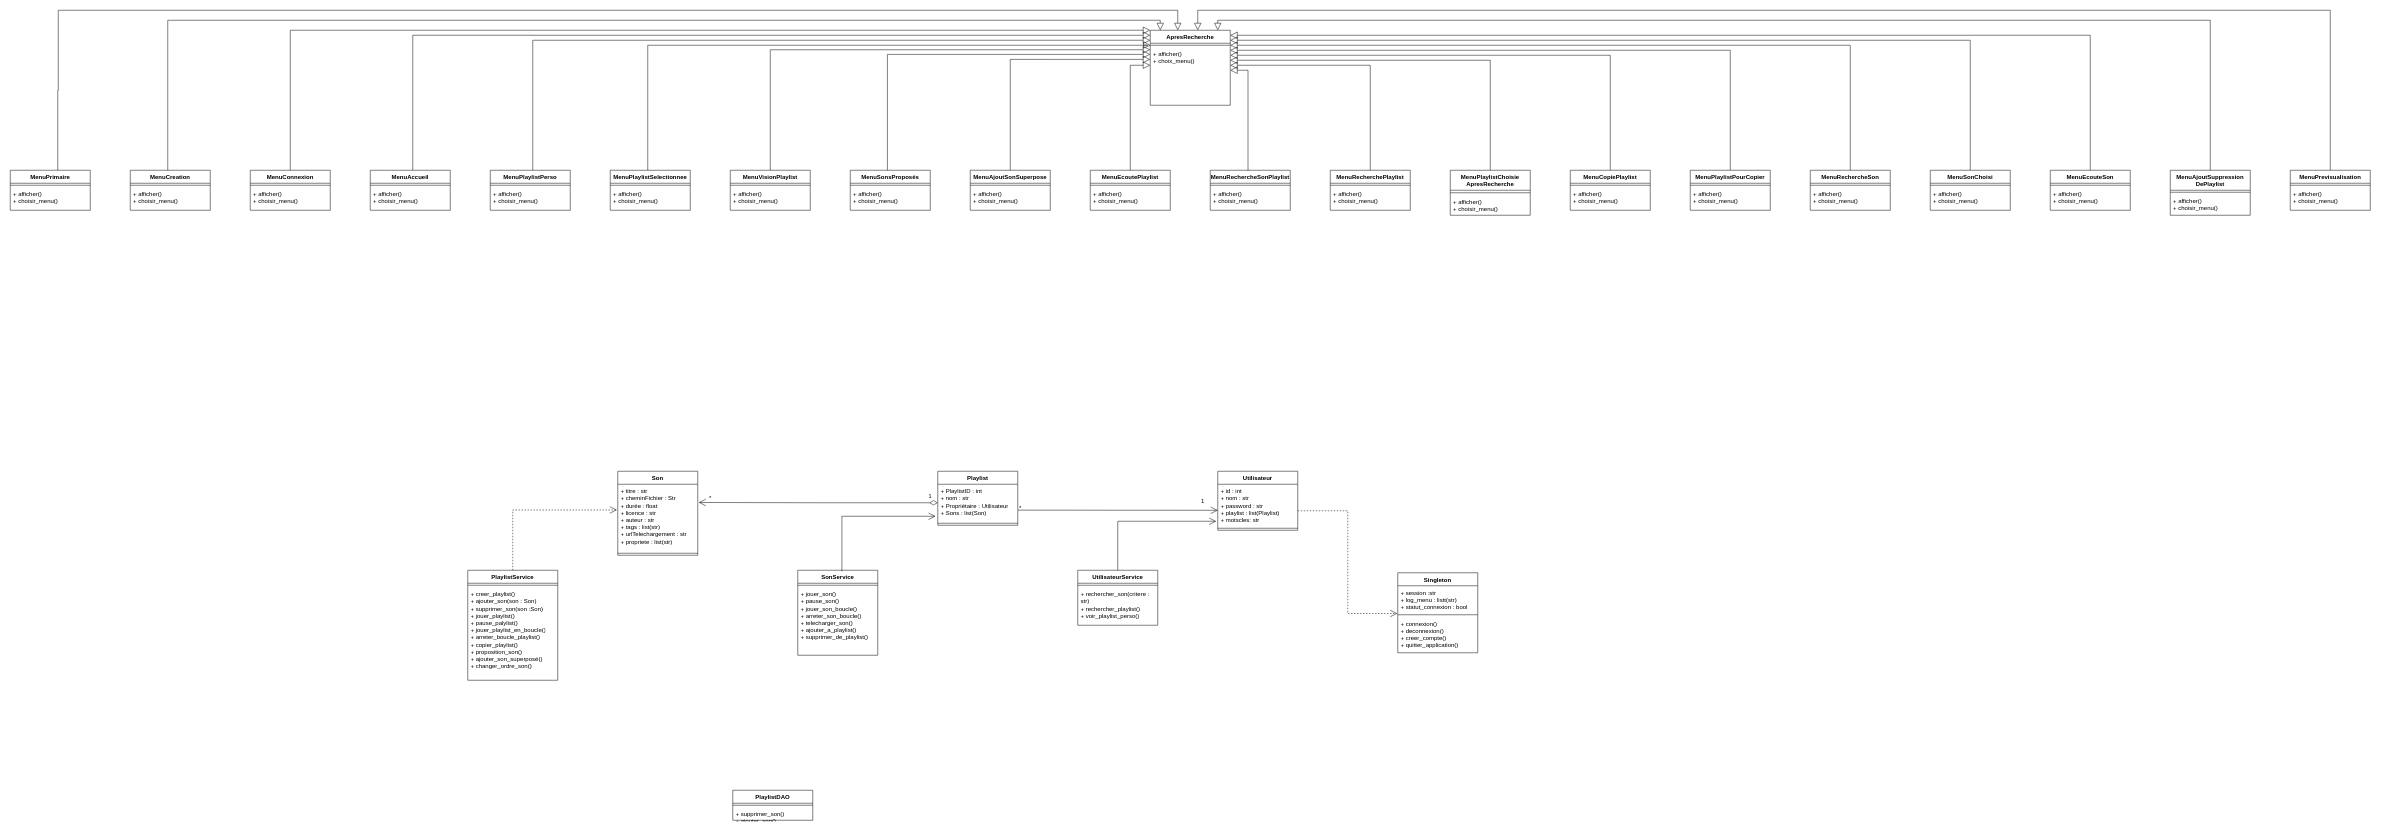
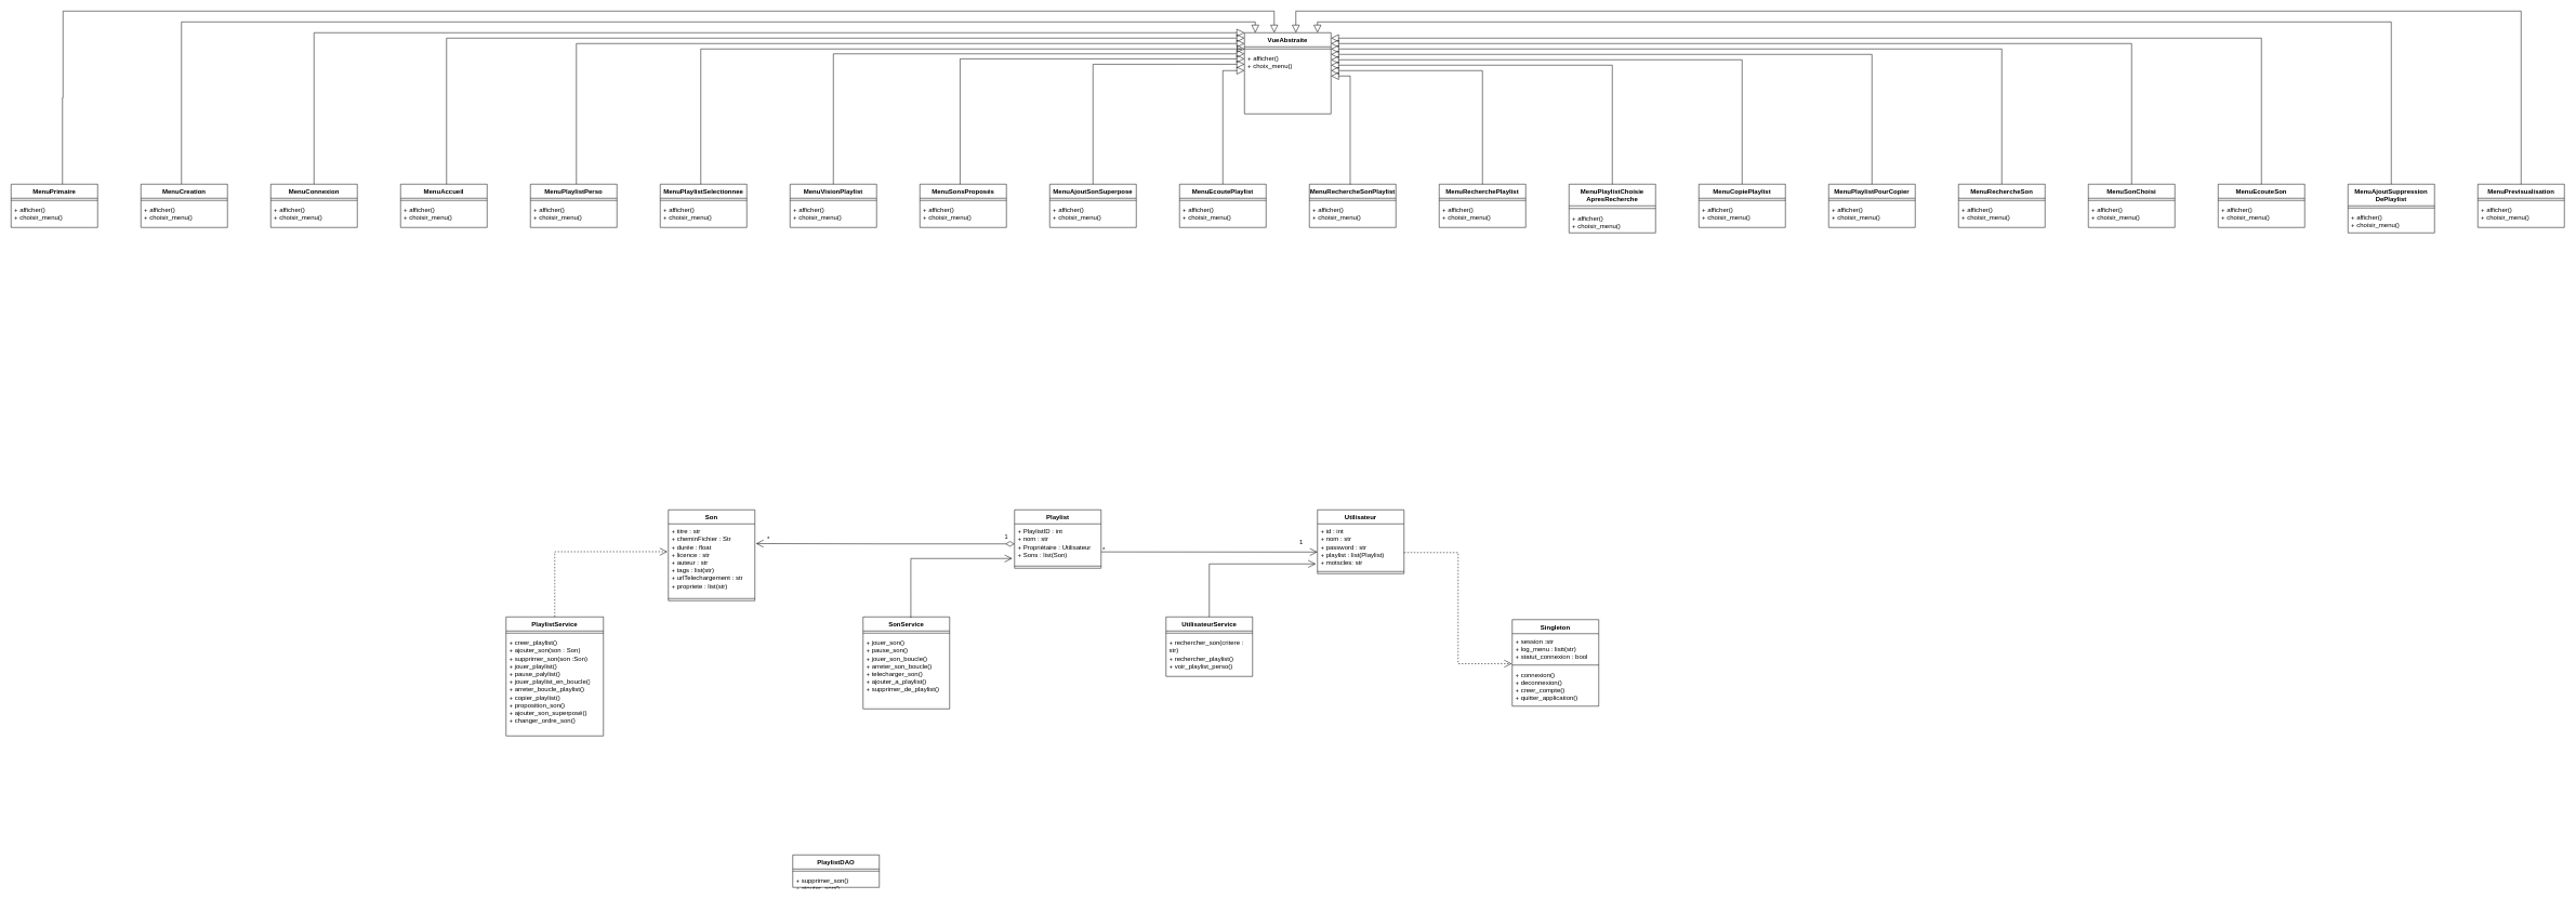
- <mxCell id="2" value="ApresRecherche" style="swimlane;fontStyle=1;align=center;verticalAlign=top;childLayout=stackLayout;horizontal=1;startSize=26;horizontalStack=0;resizeParent=1;resizeParentMax=0;resizeLast=0;collapsible=1;marginBottom=0;whiteSpace=wrap;html=1;" parent="1" vertex="1"><mxGeometry x="2300" y="60" width="160" height="150" as="geometry"><mxRectangle x="400" y="70" width="110" height="30" as="alternateBounds" /></mxGeometry></mxCell>
+ <mxCell id="2" value="VueAbstraite" style="swimlane;fontStyle=1;align=center;verticalAlign=top;childLayout=stackLayout;horizontal=1;startSize=26;horizontalStack=0;resizeParent=1;resizeParentMax=0;resizeLast=0;collapsible=1;marginBottom=0;whiteSpace=wrap;html=1;" parent="1" vertex="1"><mxGeometry x="2300" y="60" width="160" height="150" as="geometry"><mxRectangle x="400" y="70" width="110" height="30" as="alternateBounds" /></mxGeometry></mxCell>
